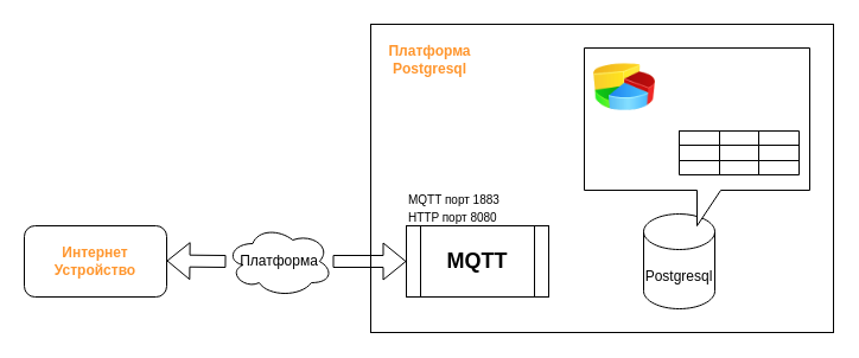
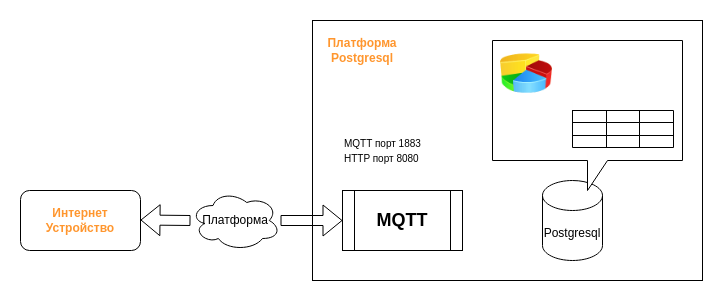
- <mxCell id="26" value="&lt;div&gt;&lt;font style=&quot;font-size: 10px&quot;&gt;MQTT порт 1883&lt;/font&gt;&lt;/div&gt;&lt;div&gt;&lt;font style=&quot;font-size: 10px&quot;&gt;HTTP порт 8080&lt;/font&gt;&lt;/div&gt;" style="text;html=1;strokeColor=none;fillColor=none;align=left;verticalAlign=middle;whiteSpace=wrap;rounded=0;fontColor=#000000;" vertex="1" parent="2"><mxGeometry x="30" y="140" width="100" height="30" as="geometry" /></mxCell>
+ <mxCell id="26" value="&lt;div&gt;&lt;font style=&quot;font-size: 10px&quot;&gt;MQTT порт 1883&lt;/font&gt;&lt;/div&gt;&lt;div&gt;&lt;font style=&quot;font-size: 10px&quot;&gt;HTTP порт 8080&lt;/font&gt;&lt;/div&gt;" style="text;html=1;strokeColor=none;fillColor=none;align=left;verticalAlign=middle;whiteSpace=wrap;rounded=0;fontColor=#000000;" vertex="1" parent="2"><mxGeometry x="30" y="115" width="100" height="30" as="geometry" /></mxCell>
